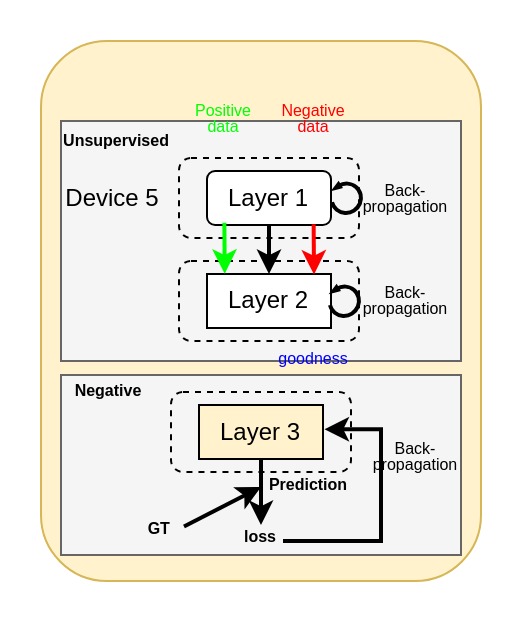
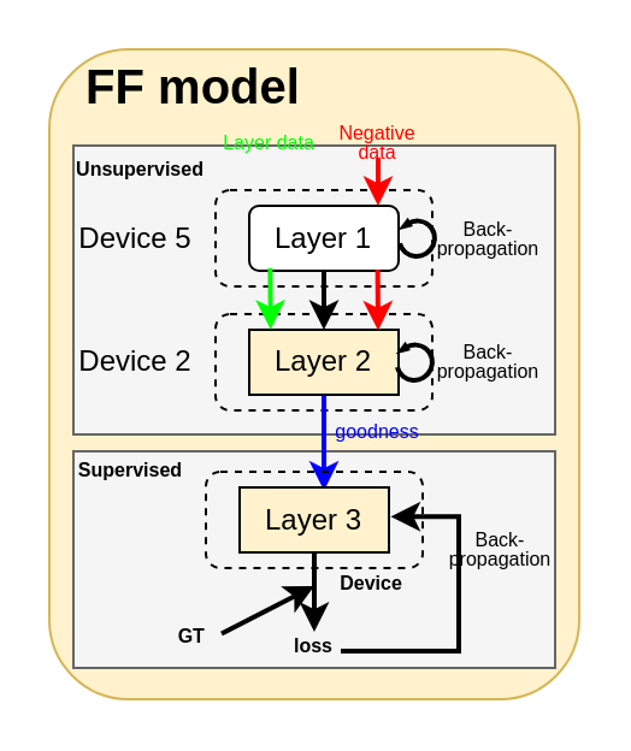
+ <mxCell id="3" value="&lt;font style=&quot;font-size: 20px;&quot;&gt;&lt;b&gt;FF model&lt;/b&gt;&lt;/font&gt;" style="text;html=1;strokeColor=none;fillColor=none;align=center;verticalAlign=middle;whiteSpace=wrap;rounded=0;" vertex="1" parent="1"><mxGeometry x="20" y="20" width="120" height="30" as="geometry" /></mxCell>
- <mxCell id="22" value="&lt;p style=&quot;line-height: 50%;&quot;&gt;&lt;font color=&quot;#00ff00&quot; style=&quot;font-size: 8px;&quot;&gt;Positive data&lt;/font&gt;&lt;/p&gt;" style="text;html=1;strokeColor=none;fillColor=none;align=center;verticalAlign=middle;whiteSpace=wrap;rounded=0;" vertex="1" parent="1"><mxGeometry x="89" y="50" width="45" height="15" as="geometry" /></mxCell>
+ <mxCell id="22" value="&lt;p style=&quot;line-height: 50%;&quot;&gt;&lt;font color=&quot;#00ff00&quot; style=&quot;font-size: 8px;&quot;&gt;Layer data&lt;/font&gt;&lt;/p&gt;" style="text;html=1;strokeColor=none;fillColor=none;align=center;verticalAlign=middle;whiteSpace=wrap;rounded=0;" vertex="1" parent="1"><mxGeometry x="89" y="50" width="45" height="15" as="geometry" /></mxCell>
+ <mxCell id="23" style="edgeStyle=orthogonalEdgeStyle;rounded=0;orthogonalLoop=1;jettySize=auto;html=1;entryX=0.871;entryY=0.037;entryDx=0;entryDy=0;entryPerimeter=0;strokeColor=#FF0000;strokeWidth=2;" edge="1" parent="1" source="24" target="12"><mxGeometry relative="1" as="geometry" /></mxCell>
+ <mxCell id="8" value="Device 2" style="text;html=1;strokeColor=none;fillColor=none;align=center;verticalAlign=middle;whiteSpace=wrap;rounded=0;" vertex="1" parent="1"><mxGeometry x="31" y="141.5" width="50" height="17" as="geometry" /></mxCell>
- <mxCell id="14" value="Layer 2" style="rounded=0;whiteSpace=wrap;html=1;" vertex="1" parent="1"><mxGeometry x="103" y="136.5" width="62" height="27" as="geometry" /></mxCell>
+ <mxCell id="14" value="Layer 2" style="rounded=0;whiteSpace=wrap;html=1;fillColor=#fff2cc;" vertex="1" parent="1"><mxGeometry x="103" y="136.5" width="62" height="27" as="geometry" /></mxCell>
+ <mxCell id="13" style="edgeStyle=orthogonalEdgeStyle;rounded=0;orthogonalLoop=1;jettySize=auto;html=1;entryX=0.565;entryY=0.049;entryDx=0;entryDy=0;entryPerimeter=0;strokeWidth=2;strokeColor=#0000FF;" edge="1" parent="1" source="14" target="17"><mxGeometry relative="1" as="geometry" /></mxCell>
- <mxCell id="9" value="&lt;font style=&quot;font-size: 8px;&quot;&gt;&lt;b&gt;Negative&lt;/b&gt;&lt;/font&gt;" style="text;html=1;strokeColor=none;fillColor=none;align=center;verticalAlign=middle;whiteSpace=wrap;rounded=0;" vertex="1" parent="1"><mxGeometry x="23" y="185" width="62" height="17" as="geometry" /></mxCell>
+ <mxCell id="9" value="&lt;font style=&quot;font-size: 8px;&quot;&gt;&lt;b&gt;Supervised&lt;/b&gt;&lt;/font&gt;" style="text;html=1;strokeColor=none;fillColor=none;align=center;verticalAlign=middle;whiteSpace=wrap;rounded=0;" vertex="1" parent="1"><mxGeometry x="23" y="185" width="62" height="17" as="geometry" /></mxCell>
- <mxCell id="32" value="&lt;p style=&quot;line-height: 50%;&quot;&gt;&lt;span style=&quot;font-size: 8px;&quot;&gt;&lt;b&gt;Prediction&lt;/b&gt;&lt;/span&gt;&lt;/p&gt;" style="text;html=1;strokeColor=none;fillColor=none;align=center;verticalAlign=middle;whiteSpace=wrap;rounded=0;" vertex="1" parent="1"><mxGeometry x="133" y="235.5" width="42" height="10" as="geometry" /></mxCell>
+ <mxCell id="32" value="&lt;p style=&quot;line-height: 50%;&quot;&gt;&lt;span style=&quot;font-size: 8px;&quot;&gt;&lt;b&gt;Device&lt;/b&gt;&lt;/span&gt;&lt;/p&gt;" style="text;html=1;strokeColor=none;fillColor=none;align=center;verticalAlign=middle;whiteSpace=wrap;rounded=0;" vertex="1" parent="1"><mxGeometry x="133" y="235.5" width="42" height="10" as="geometry" /></mxCell>
